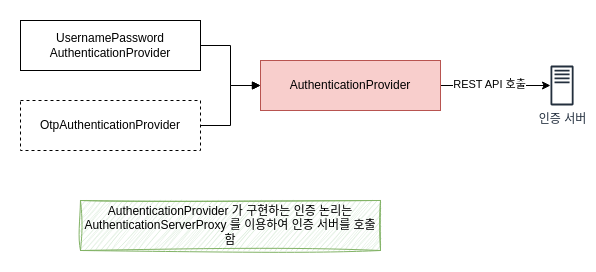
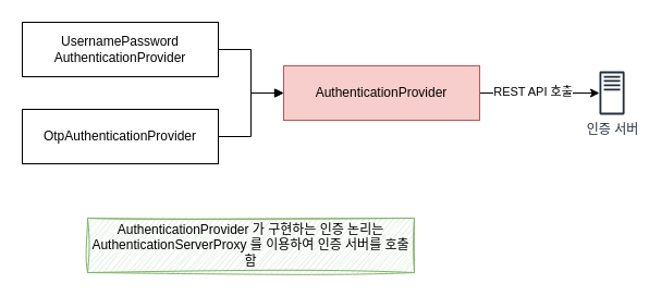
- <mxCell id="5" value="OtpAuthenticationProvider" style="rounded=0;whiteSpace=wrap;html=1;dashed=1;" vertex="1" parent="1"><mxGeometry x="20" y="100" width="180" height="50" as="geometry" /></mxCell>
+ <mxCell id="5" value="OtpAuthenticationProvider" style="rounded=0;whiteSpace=wrap;html=1;" vertex="1" parent="1"><mxGeometry x="20" y="100" width="180" height="50" as="geometry" /></mxCell>
